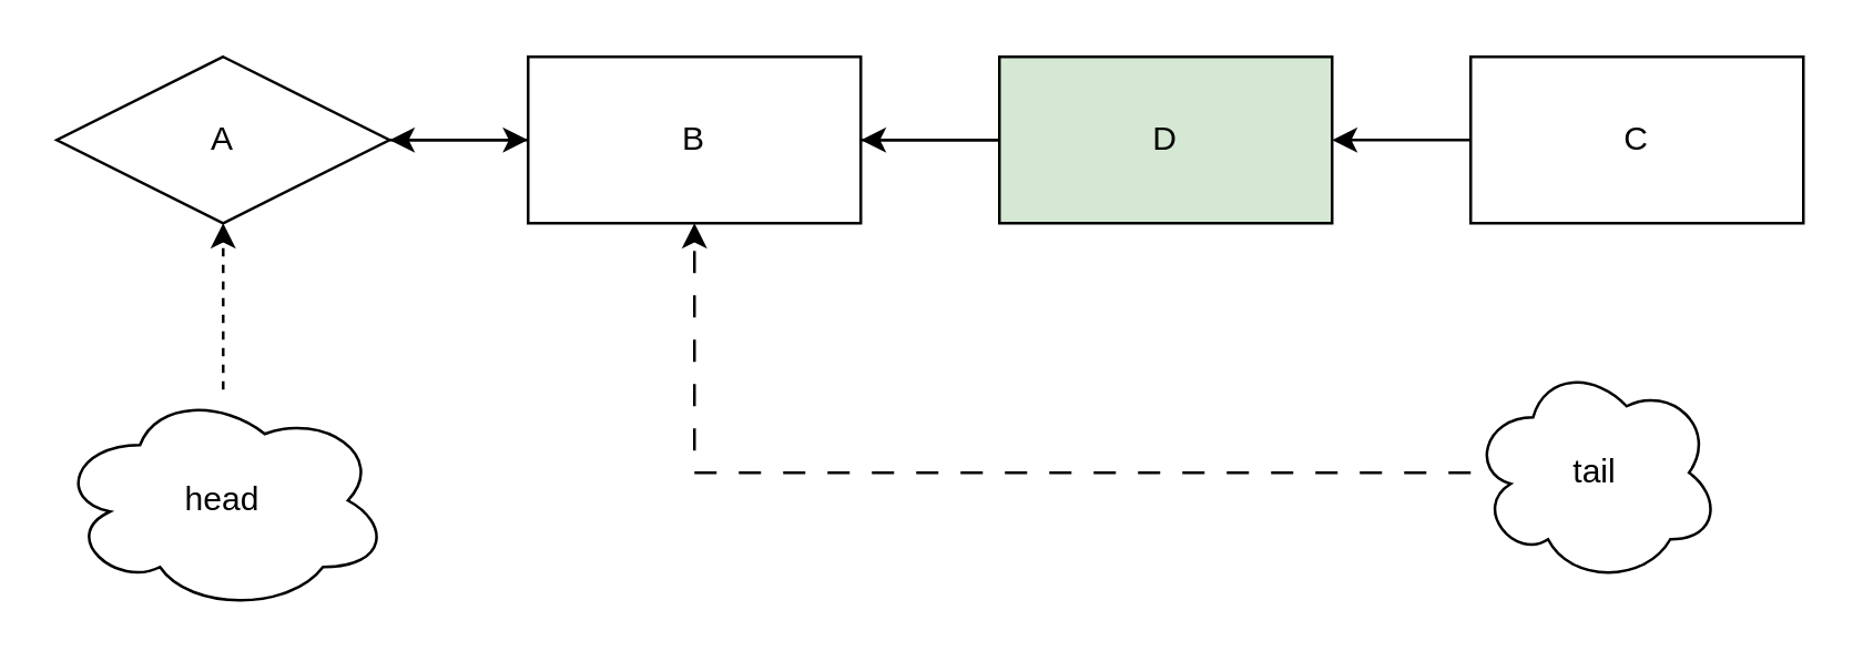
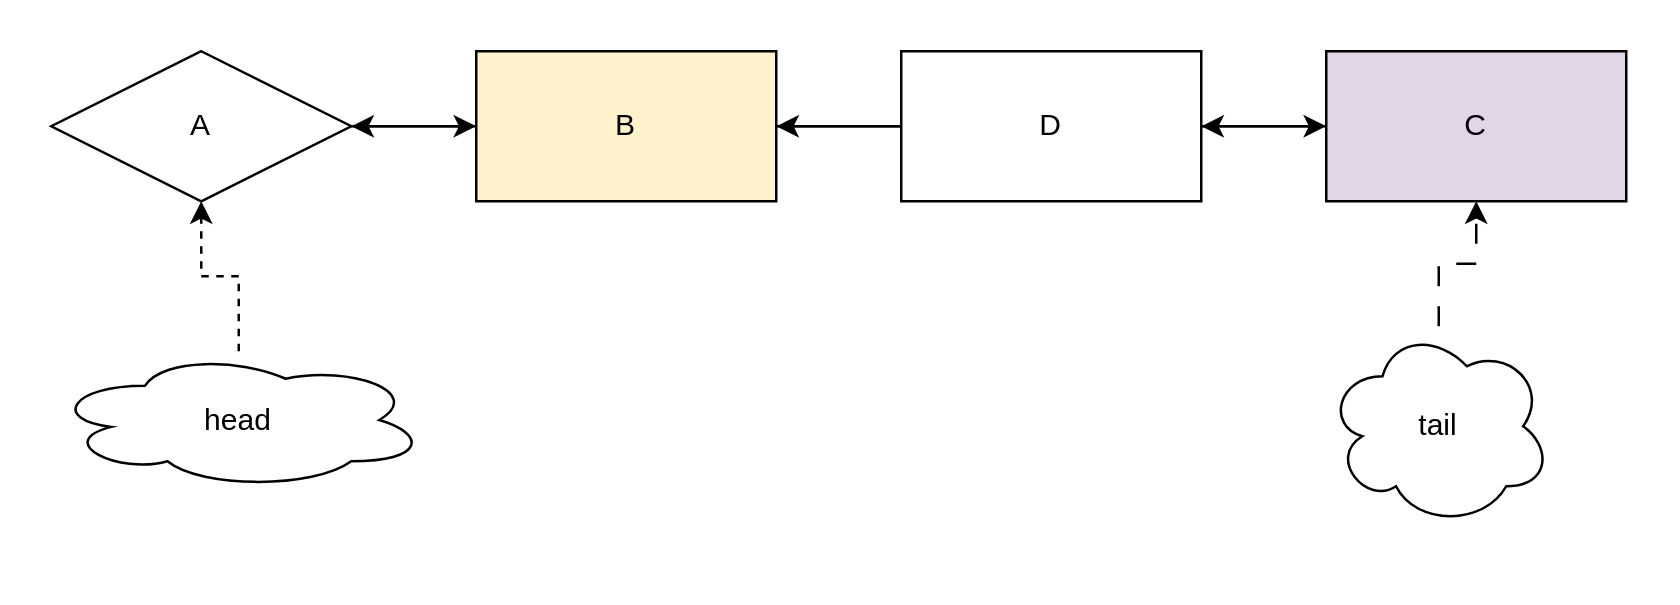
- <mxCell id="6" value="B" style="rounded=0;whiteSpace=wrap;html=1;" vertex="1" parent="1"><mxGeometry x="190" y="20" width="120" height="60" as="geometry" /></mxCell>
+ <mxCell id="6" value="B" style="rounded=0;whiteSpace=wrap;html=1;fillColor=#fff2cc;" vertex="1" parent="1"><mxGeometry x="190" y="20" width="120" height="60" as="geometry" /></mxCell>
- <mxCell id="9" value="D" style="rounded=0;whiteSpace=wrap;html=1;fillColor=#d5e8d4;" vertex="1" parent="1"><mxGeometry x="360" y="20" width="120" height="60" as="geometry" /></mxCell>
+ <mxCell id="9" value="D" style="rounded=0;whiteSpace=wrap;html=1;" vertex="1" parent="1"><mxGeometry x="360" y="20" width="120" height="60" as="geometry" /></mxCell>
+ <mxCell id="8" style="edgeStyle=orthogonalEdgeStyle;rounded=0;orthogonalLoop=1;jettySize=auto;html=1;entryX=0;entryY=0.5;entryDx=0;entryDy=0;" edge="1" parent="1" source="9" target="11"><mxGeometry relative="1" as="geometry" /></mxCell>
- <mxCell id="11" value="C" style="rounded=0;whiteSpace=wrap;html=1;" vertex="1" parent="1"><mxGeometry x="530" y="20" width="120" height="60" as="geometry" /></mxCell>
+ <mxCell id="11" value="C" style="rounded=0;whiteSpace=wrap;html=1;fillColor=#e1d5e7;" vertex="1" parent="1"><mxGeometry x="530" y="20" width="120" height="60" as="geometry" /></mxCell>
- <mxCell id="14" style="edgeStyle=orthogonalEdgeStyle;rounded=0;orthogonalLoop=1;jettySize=auto;html=1;dashed=1;dashPattern=8 8;" edge="1" parent="1" source="15" target="6"><mxGeometry relative="1" as="geometry" /></mxCell>
+ <mxCell id="14" style="edgeStyle=orthogonalEdgeStyle;rounded=0;orthogonalLoop=1;jettySize=auto;html=1;entryX=0.5;entryY=1;entryDx=0;entryDy=0;dashed=1;dashPattern=8 8;" edge="1" parent="1" source="15" target="11"><mxGeometry relative="1" as="geometry" /></mxCell>
- <mxCell id="13" value="head" style="ellipse;shape=cloud;whiteSpace=wrap;html=1;" vertex="1" parent="1"><mxGeometry x="20" y="140" width="120" height="80" as="geometry" /></mxCell>
+ <mxCell id="13" value="head" style="ellipse;shape=cloud;whiteSpace=wrap;html=1;" vertex="1" parent="1"><mxGeometry x="20" y="140" width="150" height="55" as="geometry" /></mxCell>
